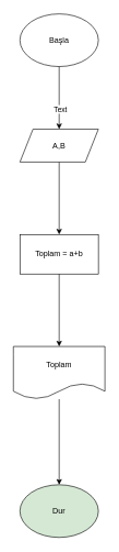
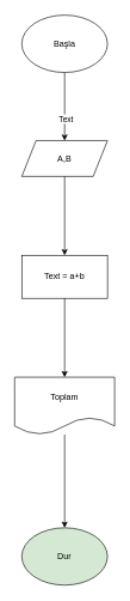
- <mxCell id="3" value="Toplam = a+b" style="rounded=0;whiteSpace=wrap;html=1;" vertex="1" parent="1"><mxGeometry x="30" y="355" width="120" height="60" as="geometry" /></mxCell>
+ <mxCell id="3" value="Text = a+b" style="rounded=0;whiteSpace=wrap;html=1;" vertex="1" parent="1"><mxGeometry x="30" y="355" width="120" height="60" as="geometry" /></mxCell>
